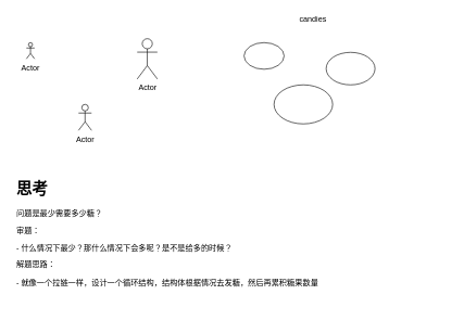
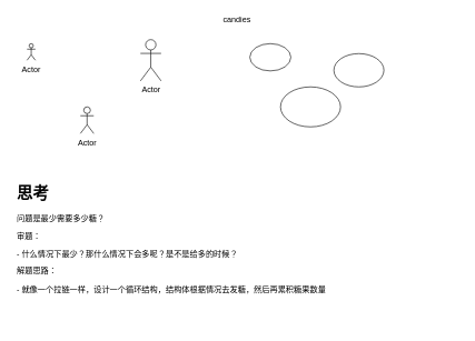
- <mxCell id="8" value="candies" style="text;html=1;strokeColor=none;fillColor=none;align=center;verticalAlign=middle;whiteSpace=wrap;rounded=0;" vertex="1" parent="1"><mxGeometry x="460" y="20" width="40" height="20" as="geometry" /></mxCell>
+ <mxCell id="8" value="candies" style="text;html=1;strokeColor=none;fillColor=none;align=center;verticalAlign=middle;whiteSpace=wrap;rounded=0;" vertex="1" parent="1"><mxGeometry x="335" y="20" width="40" height="20" as="geometry" /></mxCell>
